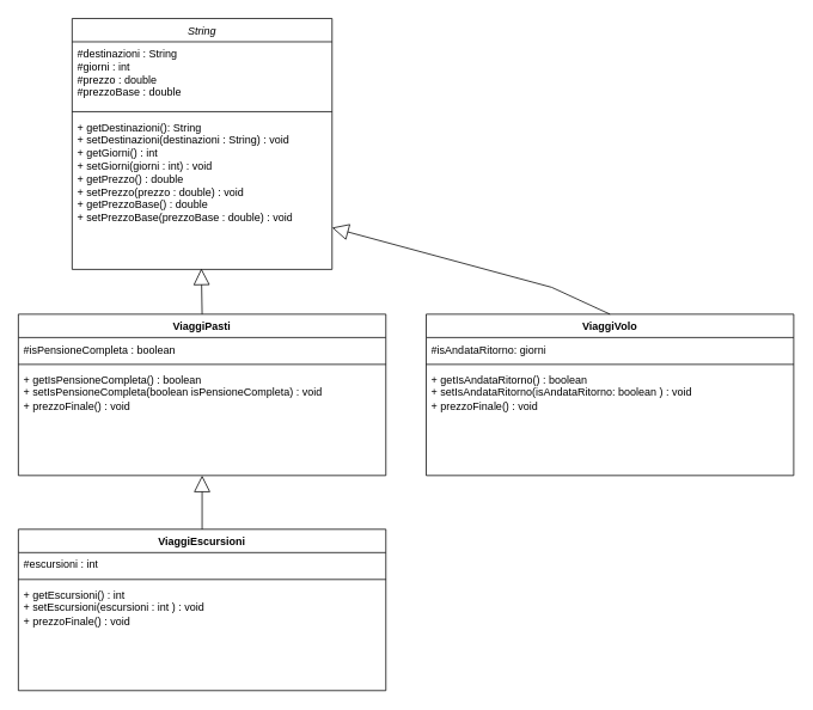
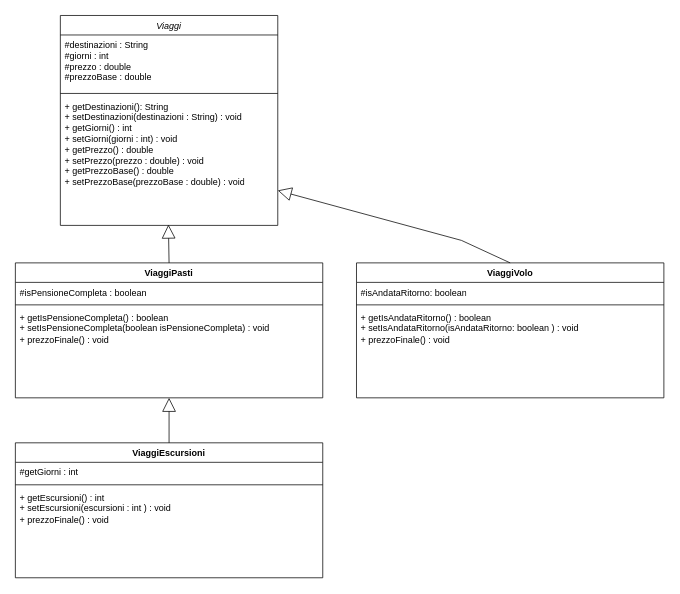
- <mxCell id="2" value="&lt;span style=&quot;font-style: italic; font-weight: 400; text-wrap-mode: nowrap;&quot;&gt;String&lt;/span&gt;" style="swimlane;fontStyle=1;align=center;verticalAlign=top;childLayout=stackLayout;horizontal=1;startSize=26;horizontalStack=0;resizeParent=1;resizeParentMax=0;resizeLast=0;collapsible=1;marginBottom=0;whiteSpace=wrap;html=1;" parent="1" vertex="1"><mxGeometry x="80" y="20" width="290" height="280" as="geometry" /></mxCell>
+ <mxCell id="2" value="&lt;span style=&quot;font-style: italic; font-weight: 400; text-wrap-mode: nowrap;&quot;&gt;Viaggi&lt;/span&gt;" style="swimlane;fontStyle=1;align=center;verticalAlign=top;childLayout=stackLayout;horizontal=1;startSize=26;horizontalStack=0;resizeParent=1;resizeParentMax=0;resizeLast=0;collapsible=1;marginBottom=0;whiteSpace=wrap;html=1;" parent="1" vertex="1"><mxGeometry x="80" y="20" width="290" height="280" as="geometry" /></mxCell>
- <mxCell id="15" value="#isAndataRitorno: giorni&lt;div style=&quot;padding: 0px; margin: 0px;&quot;&gt;&lt;br style=&quot;padding: 0px; margin: 0px; text-wrap-mode: nowrap;&quot;&gt;&lt;/div&gt;" style="text;strokeColor=none;fillColor=none;align=left;verticalAlign=top;spacingLeft=4;spacingRight=4;overflow=hidden;rotatable=0;points=[[0,0.5],[1,0.5]];portConstraint=eastwest;whiteSpace=wrap;html=1;" parent="14" vertex="1"><mxGeometry y="26" width="410" height="26" as="geometry" /></mxCell>
+ <mxCell id="15" value="#isAndataRitorno: boolean&lt;div style=&quot;padding: 0px; margin: 0px;&quot;&gt;&lt;br style=&quot;padding: 0px; margin: 0px; text-wrap-mode: nowrap;&quot;&gt;&lt;/div&gt;" style="text;strokeColor=none;fillColor=none;align=left;verticalAlign=top;spacingLeft=4;spacingRight=4;overflow=hidden;rotatable=0;points=[[0,0.5],[1,0.5]];portConstraint=eastwest;whiteSpace=wrap;html=1;" parent="14" vertex="1"><mxGeometry y="26" width="410" height="26" as="geometry" /></mxCell>
- <mxCell id="11" value="#escursioni : int&lt;div style=&quot;padding: 0px; margin: 0px;&quot;&gt;&lt;br style=&quot;padding: 0px; margin: 0px; text-wrap-mode: nowrap;&quot;&gt;&lt;/div&gt;" style="text;strokeColor=none;fillColor=none;align=left;verticalAlign=top;spacingLeft=4;spacingRight=4;overflow=hidden;rotatable=0;points=[[0,0.5],[1,0.5]];portConstraint=eastwest;whiteSpace=wrap;html=1;" parent="10" vertex="1"><mxGeometry y="26" width="410" height="26" as="geometry" /></mxCell>
+ <mxCell id="11" value="#getGiorni : int&lt;div style=&quot;padding: 0px; margin: 0px;&quot;&gt;&lt;br style=&quot;padding: 0px; margin: 0px; text-wrap-mode: nowrap;&quot;&gt;&lt;/div&gt;" style="text;strokeColor=none;fillColor=none;align=left;verticalAlign=top;spacingLeft=4;spacingRight=4;overflow=hidden;rotatable=0;points=[[0,0.5],[1,0.5]];portConstraint=eastwest;whiteSpace=wrap;html=1;" parent="10" vertex="1"><mxGeometry y="26" width="410" height="26" as="geometry" /></mxCell>
